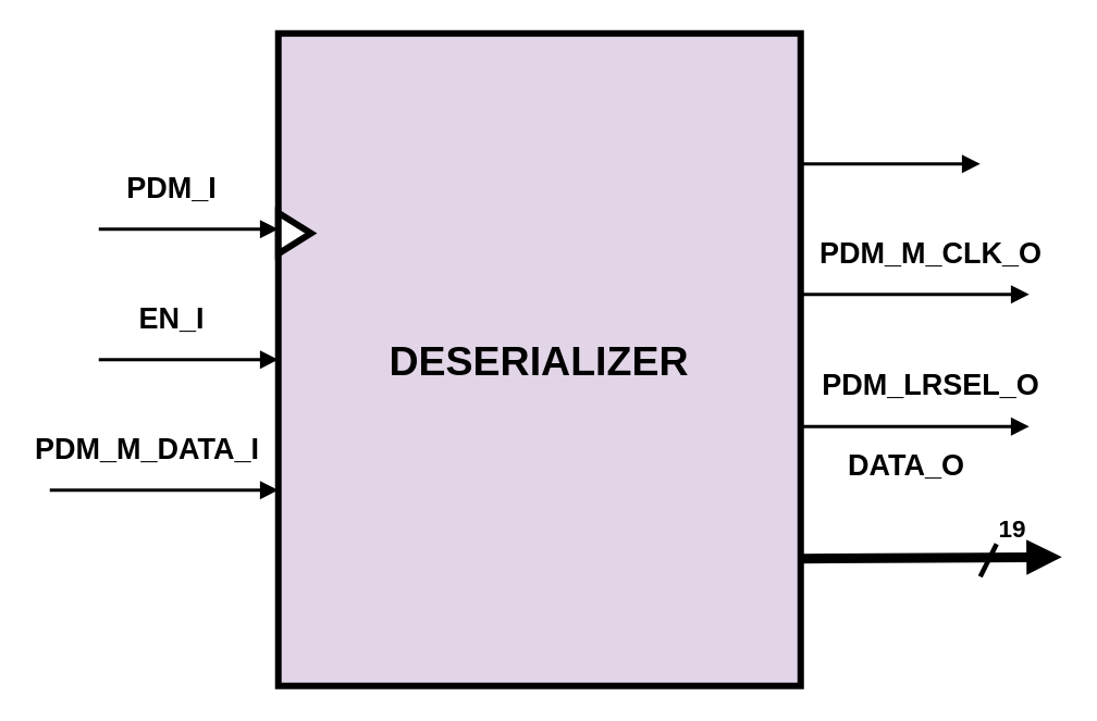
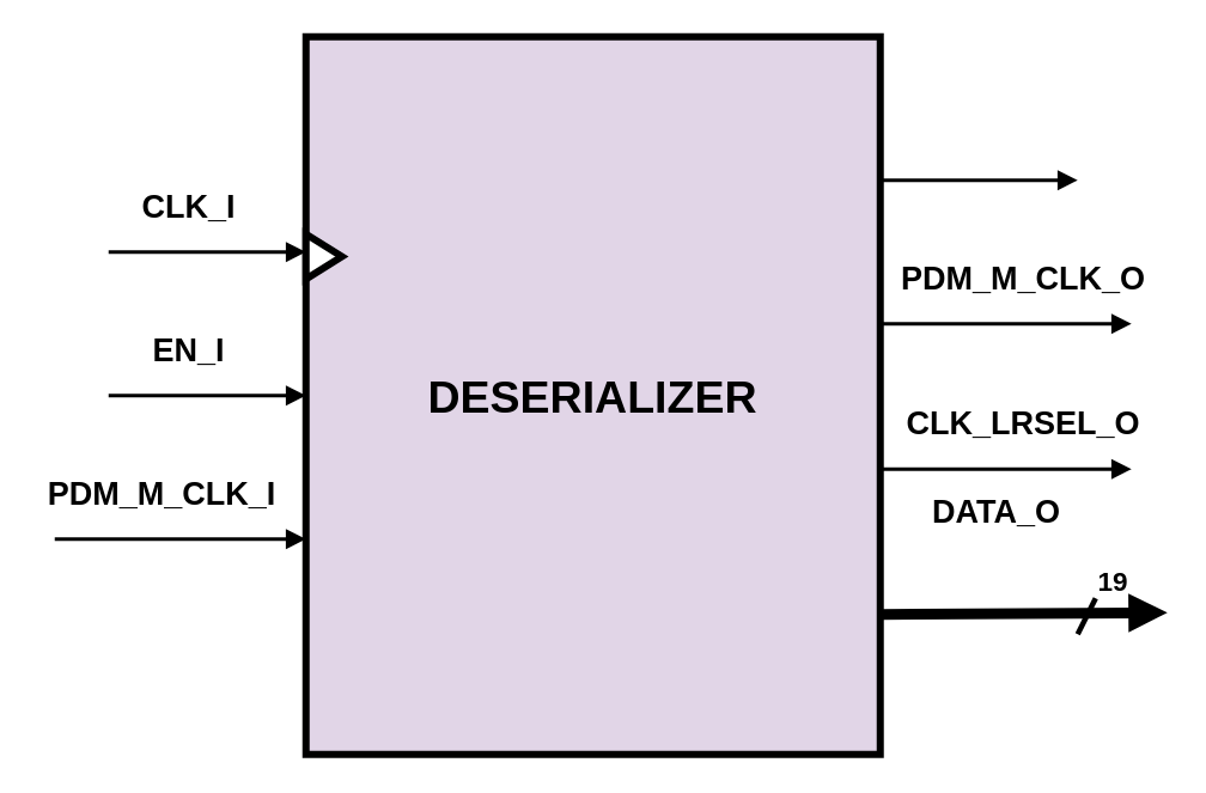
- <mxCell id="5" value="&lt;font size=&quot;1&quot; style=&quot;&quot;&gt;&lt;b style=&quot;font-size: 18px;&quot;&gt;PDM_I&lt;/b&gt;&lt;/font&gt;" style="text;html=1;strokeColor=none;fillColor=none;align=center;verticalAlign=middle;whiteSpace=wrap;rounded=0;fontSize=16;" parent="1" vertex="1"><mxGeometry x="70" y="100" width="70" height="30" as="geometry" /></mxCell>
+ <mxCell id="5" value="&lt;font size=&quot;1&quot; style=&quot;&quot;&gt;&lt;b style=&quot;font-size: 18px;&quot;&gt;CLK_I&lt;/b&gt;&lt;/font&gt;" style="text;html=1;strokeColor=none;fillColor=none;align=center;verticalAlign=middle;whiteSpace=wrap;rounded=0;fontSize=16;" parent="1" vertex="1"><mxGeometry x="70" y="100" width="70" height="30" as="geometry" /></mxCell>
- <mxCell id="14" value="&lt;font size=&quot;1&quot; style=&quot;&quot;&gt;&lt;b style=&quot;font-size: 18px;&quot;&gt;PDM_LRSEL_O&lt;br&gt;&lt;/b&gt;&lt;/font&gt;" style="text;html=1;strokeColor=none;fillColor=none;align=center;verticalAlign=middle;whiteSpace=wrap;rounded=0;fontSize=16;" parent="1" vertex="1"><mxGeometry x="500" y="221" width="140" height="30" as="geometry" /></mxCell>
+ <mxCell id="14" value="&lt;font size=&quot;1&quot; style=&quot;&quot;&gt;&lt;b style=&quot;font-size: 18px;&quot;&gt;CLK_LRSEL_O&lt;br&gt;&lt;/b&gt;&lt;/font&gt;" style="text;html=1;strokeColor=none;fillColor=none;align=center;verticalAlign=middle;whiteSpace=wrap;rounded=0;fontSize=16;" parent="1" vertex="1"><mxGeometry x="500" y="221" width="140" height="30" as="geometry" /></mxCell>
- <mxCell id="10" value="&lt;font size=&quot;1&quot; style=&quot;&quot;&gt;&lt;b style=&quot;font-size: 18px;&quot;&gt;PDM_M_DATA_I&lt;br&gt;&lt;/b&gt;&lt;/font&gt;" style="text;html=1;strokeColor=none;fillColor=none;align=center;verticalAlign=middle;whiteSpace=wrap;rounded=0;fontSize=16;" parent="1" vertex="1"><mxGeometry x="20" y="260" width="140" height="30" as="geometry" /></mxCell>
+ <mxCell id="10" value="&lt;font size=&quot;1&quot; style=&quot;&quot;&gt;&lt;b style=&quot;font-size: 18px;&quot;&gt;PDM_M_CLK_I&lt;br&gt;&lt;/b&gt;&lt;/font&gt;" style="text;html=1;strokeColor=none;fillColor=none;align=center;verticalAlign=middle;whiteSpace=wrap;rounded=0;fontSize=16;" parent="1" vertex="1"><mxGeometry x="20" y="260" width="140" height="30" as="geometry" /></mxCell>
